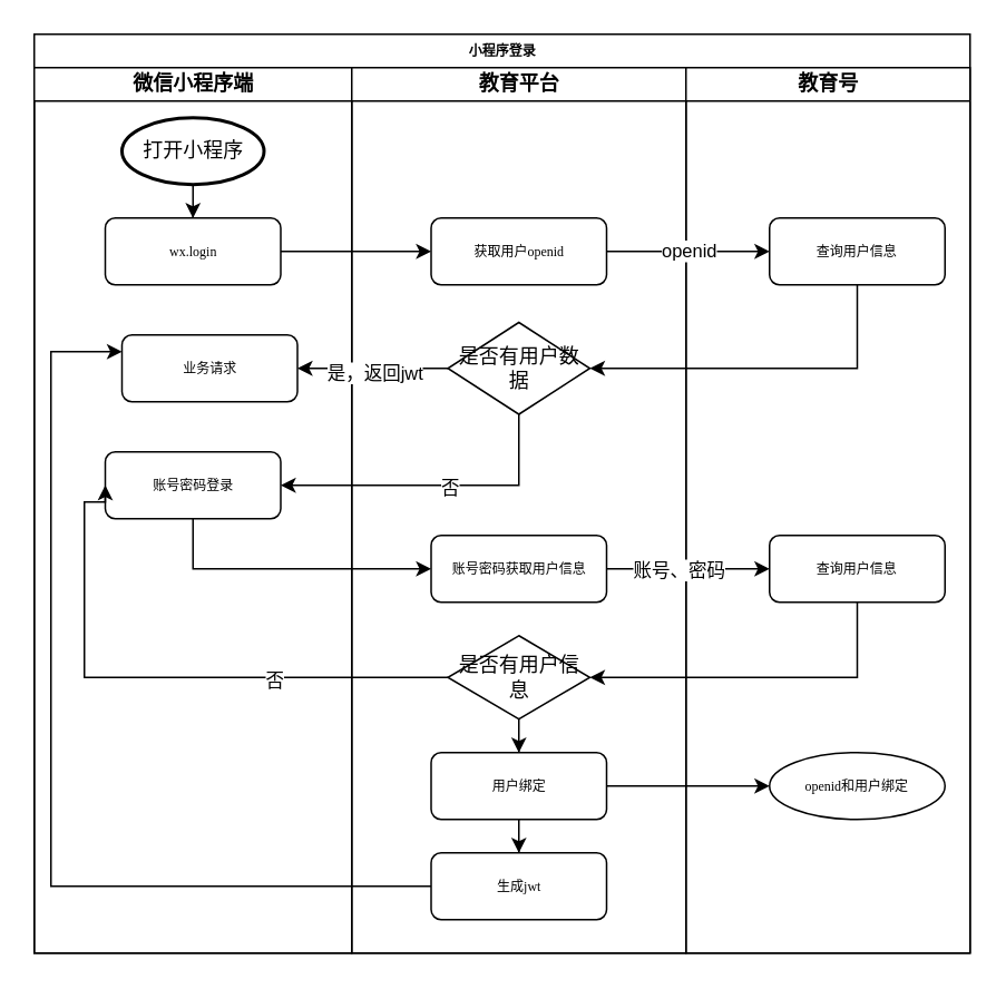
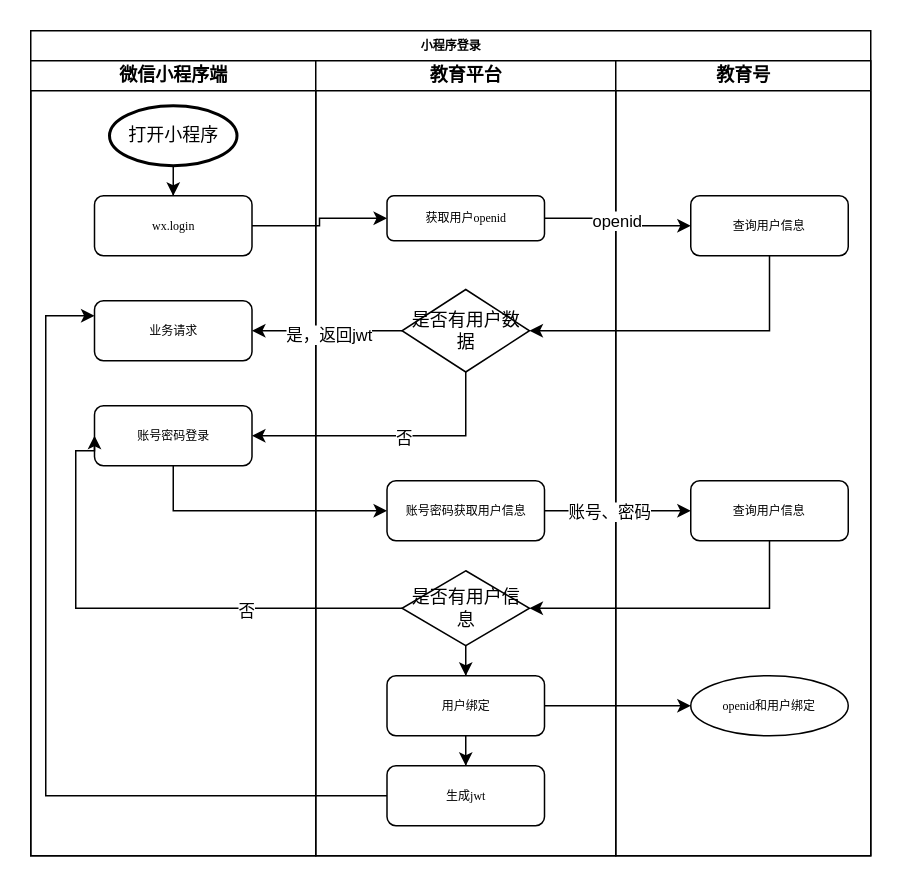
- <mxCell id="10" value="获取用户openid" style="rounded=1;whiteSpace=wrap;html=1;shadow=0;labelBackgroundColor=none;strokeWidth=1;fontFamily=Verdana;fontSize=8;align=center;" vertex="1" parent="9"><mxGeometry x="47.5" y="90" width="105" height="40" as="geometry" /></mxCell>
+ <mxCell id="10" value="获取用户openid" style="rounded=1;whiteSpace=wrap;html=1;shadow=0;labelBackgroundColor=none;strokeWidth=1;fontFamily=Verdana;fontSize=8;align=center;" vertex="1" parent="9"><mxGeometry x="47.5" y="90" width="105" height="30" as="geometry" /></mxCell>
- <mxCell id="7" value="业务请求" style="rounded=1;whiteSpace=wrap;html=1;shadow=0;labelBackgroundColor=none;strokeWidth=1;fontFamily=Verdana;fontSize=8;align=center;" vertex="1" parent="3"><mxGeometry x="52.5" y="160" width="105" height="40" as="geometry" /></mxCell>
+ <mxCell id="7" value="业务请求" style="rounded=1;whiteSpace=wrap;html=1;shadow=0;labelBackgroundColor=none;strokeWidth=1;fontFamily=Verdana;fontSize=8;align=center;" vertex="1" parent="3"><mxGeometry x="42.5" y="160" width="105" height="40" as="geometry" /></mxCell>
